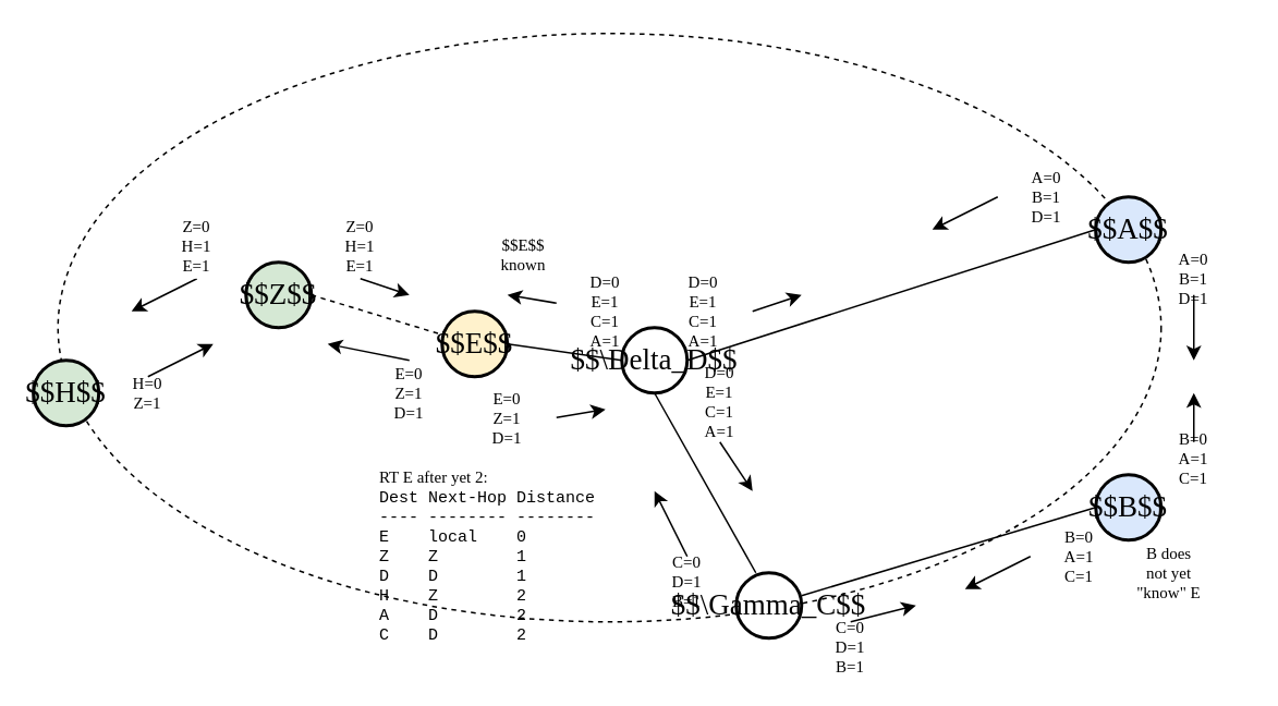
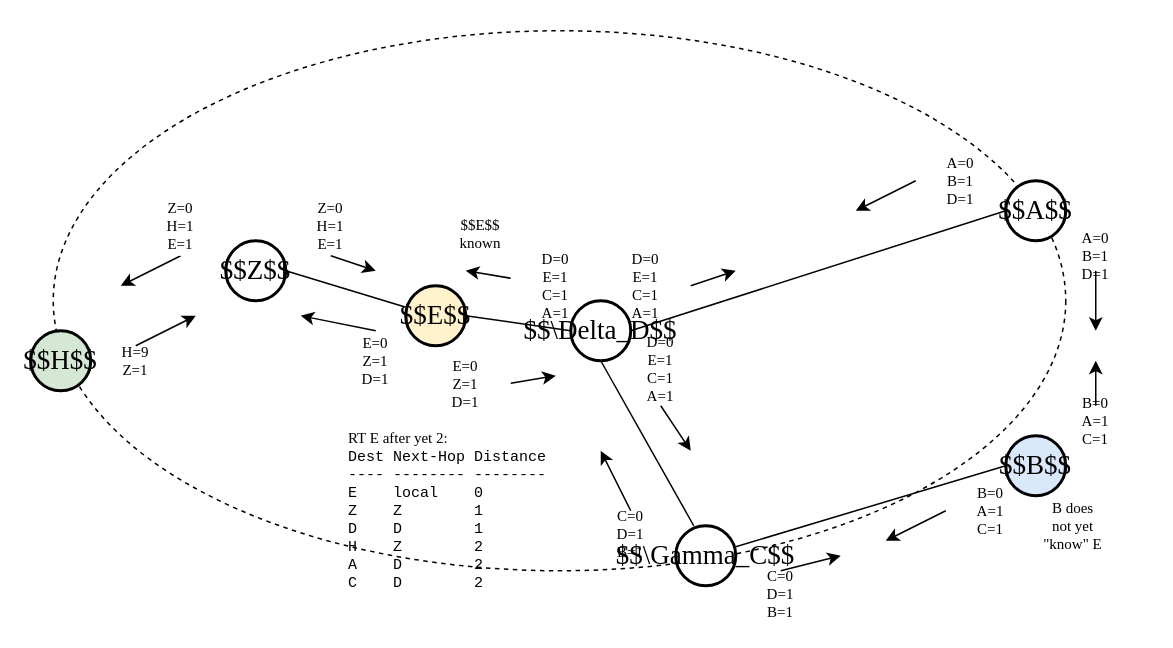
- <mxCell id="6" value="$$A$$" style="ellipse;whiteSpace=wrap;html=1;aspect=fixed;strokeWidth=2;fontFamily=Verdana;fontSize=18;align=center;fillColor=#dae8fc;" parent="1" vertex="1"><mxGeometry x="670" y="120" width="40" height="40" as="geometry" /></mxCell>
+ <mxCell id="6" value="$$A$$" style="ellipse;whiteSpace=wrap;html=1;aspect=fixed;strokeWidth=2;fontFamily=Verdana;fontSize=18;align=center;" parent="1" vertex="1"><mxGeometry x="670" y="120" width="40" height="40" as="geometry" /></mxCell>
- <mxCell id="4" value="$$Z$$" style="ellipse;whiteSpace=wrap;html=1;aspect=fixed;strokeWidth=2;fontFamily=Verdana;fontSize=18;align=center;fillColor=#d5e8d4;" parent="1" vertex="1"><mxGeometry x="150" y="160" width="40" height="40" as="geometry" /></mxCell>
+ <mxCell id="4" value="$$Z$$" style="ellipse;whiteSpace=wrap;html=1;aspect=fixed;strokeWidth=2;fontFamily=Verdana;fontSize=18;align=center;" parent="1" vertex="1"><mxGeometry x="150" y="160" width="40" height="40" as="geometry" /></mxCell>
- <mxCell id="10" value="" style="endArrow=none;html=1;strokeWidth=1;fontFamily=Verdana;fontSize=18;rounded=0;exitX=1;exitY=0.5;exitDx=0;exitDy=0;entryX=-0.025;entryY=0.35;entryDx=0;entryDy=0;entryPerimeter=0;dashed=1;" parent="1" source="4" target="5" edge="1"><mxGeometry x="80" y="120" width="50" height="50" as="geometry"><mxPoint x="54.142" y="255.858" as="sourcePoint" /><mxPoint x="160" y="190" as="targetPoint" /></mxGeometry></mxCell>
+ <mxCell id="10" value="" style="endArrow=none;html=1;strokeWidth=1;fontFamily=Verdana;fontSize=18;rounded=0;exitX=1;exitY=0.5;exitDx=0;exitDy=0;entryX=-0.025;entryY=0.35;entryDx=0;entryDy=0;entryPerimeter=0;" parent="1" source="4" target="5" edge="1"><mxGeometry x="80" y="120" width="50" height="50" as="geometry"><mxPoint x="54.142" y="255.858" as="sourcePoint" /><mxPoint x="160" y="190" as="targetPoint" /></mxGeometry></mxCell>
- <mxCell id="16" value="H=0&lt;br&gt;Z=1" style="text;html=1;strokeColor=none;fillColor=none;align=center;verticalAlign=middle;whiteSpace=wrap;rounded=0;fontFamily=Verdana;fontSize=10;" parent="1" vertex="1"><mxGeometry x="60" y="230" width="60" height="20" as="geometry" /></mxCell>
+ <mxCell id="16" value="H=9&lt;br&gt;Z=1" style="text;html=1;strokeColor=none;fillColor=none;align=center;verticalAlign=middle;whiteSpace=wrap;rounded=0;fontFamily=Verdana;fontSize=10;" parent="1" vertex="1"><mxGeometry x="60" y="230" width="60" height="20" as="geometry" /></mxCell>
